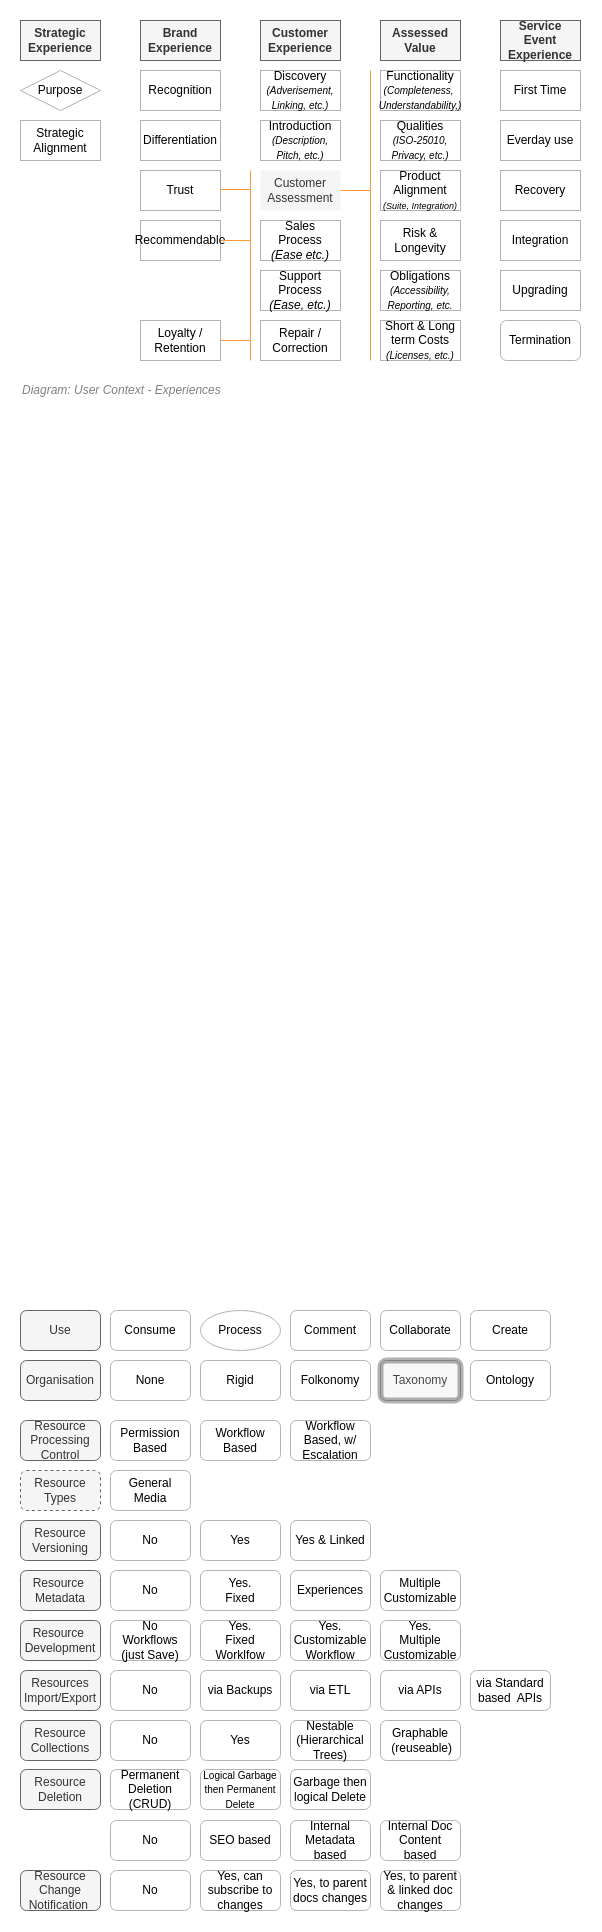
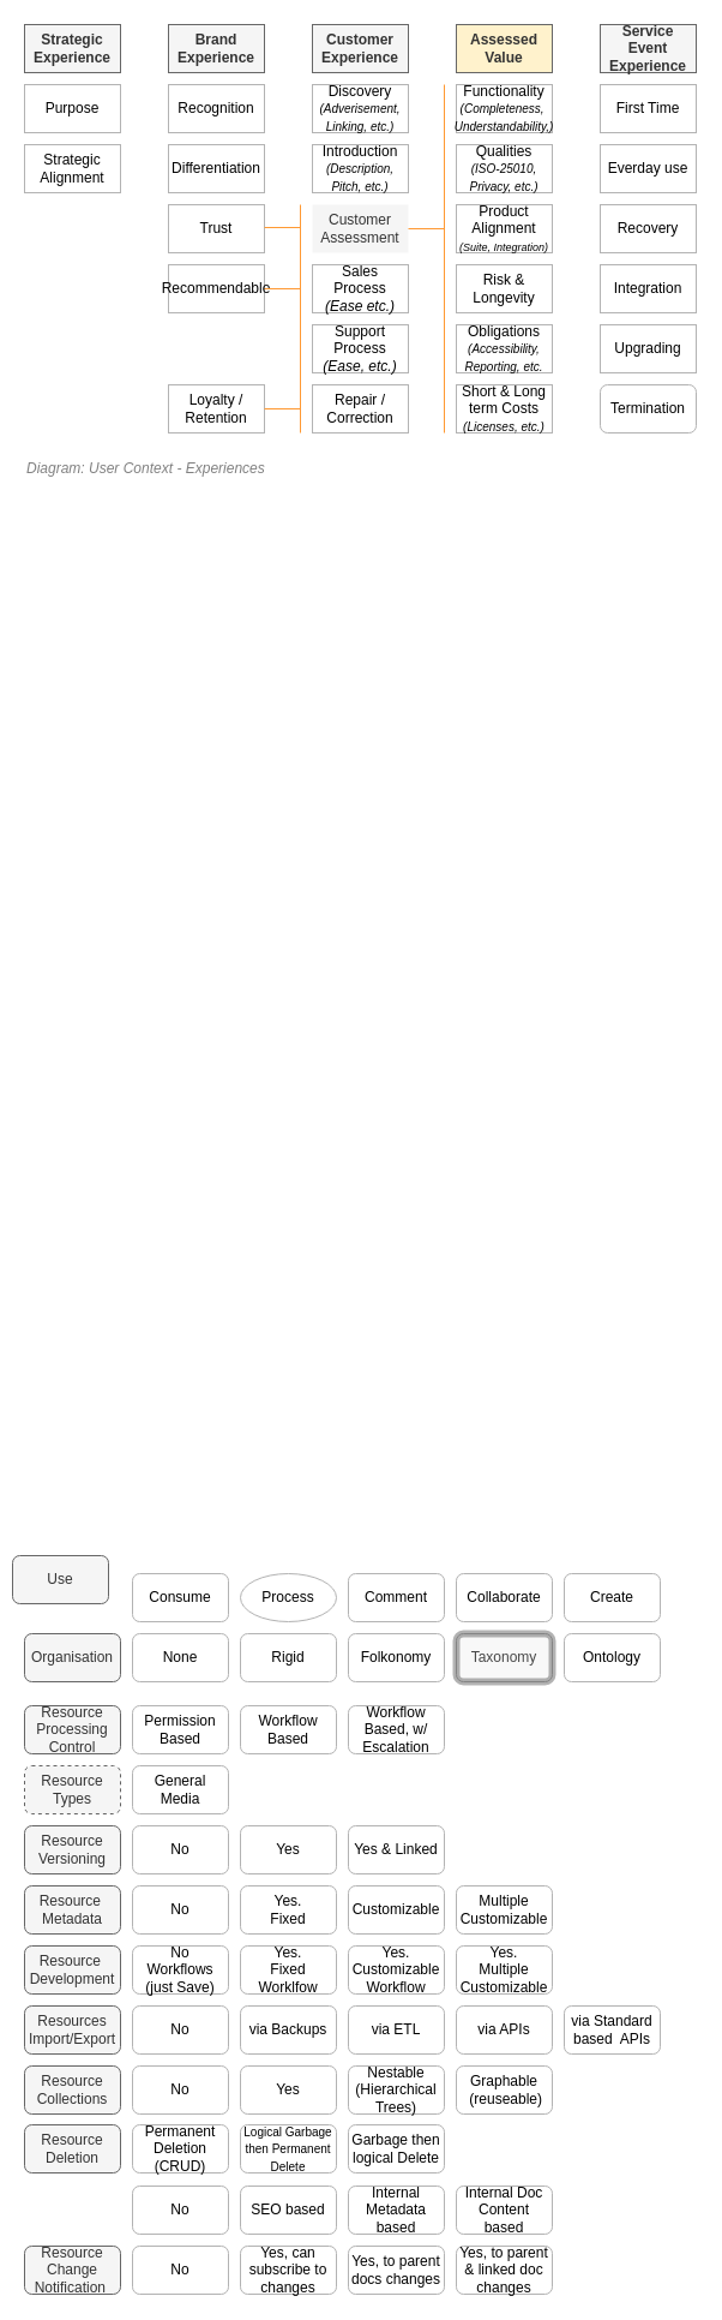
- <mxCell id="71" value="Assessed Value" style="rounded=0;whiteSpace=wrap;html=1;shadow=0;glass=0;comic=0;strokeColor=#666666;fillColor=#f5f5f5;fontSize=12;align=center;fontColor=#333333;fontStyle=1" vertex="1" parent="1"><mxGeometry x="380" y="20" width="80" height="40" as="geometry" /></mxCell>
+ <mxCell id="71" value="Assessed Value" style="rounded=0;whiteSpace=wrap;html=1;shadow=0;glass=0;comic=0;strokeColor=#666666;fillColor=#fff2cc;fontSize=12;align=center;fontColor=#333333;fontStyle=1;" vertex="1" parent="1"><mxGeometry x="380" y="20" width="80" height="40" as="geometry" /></mxCell>
- <mxCell id="89" value="Purpose" style="rhombus;whiteSpace=wrap;html=1;shadow=0;glass=0;comic=0;strokeColor=#B3B3B3;fillColor=none;fontSize=12;align=center;" vertex="1" parent="1"><mxGeometry x="20" y="70" width="80" height="40" as="geometry" /></mxCell>
+ <mxCell id="89" value="Purpose" style="rounded=0;whiteSpace=wrap;html=1;shadow=0;glass=0;comic=0;strokeColor=#B3B3B3;fillColor=none;fontSize=12;align=center;" vertex="1" parent="1"><mxGeometry x="20" y="70" width="80" height="40" as="geometry" /></mxCell>
- <mxCell id="2" value="Use" style="rounded=1;whiteSpace=wrap;html=1;shadow=0;glass=0;comic=0;strokeColor=#666666;fillColor=#f5f5f5;fontSize=12;align=center;fontColor=#333333;" vertex="1" parent="1"><mxGeometry x="20" y="1310" width="80" height="40" as="geometry" /></mxCell>
+ <mxCell id="2" value="Use" style="rounded=1;whiteSpace=wrap;html=1;shadow=0;glass=0;comic=0;strokeColor=#666666;fillColor=#f5f5f5;fontSize=12;align=center;fontColor=#333333;" vertex="1" parent="1"><mxGeometry x="10" y="1295" width="80" height="40" as="geometry" /></mxCell>
- <mxCell id="16" value="Experiences" style="rounded=1;whiteSpace=wrap;html=1;shadow=0;glass=0;comic=0;strokeColor=#B3B3B3;fillColor=none;fontSize=12;align=center;" vertex="1" parent="1"><mxGeometry x="290" y="1570" width="80" height="40" as="geometry" /></mxCell>
+ <mxCell id="16" value="Customizable" style="rounded=1;whiteSpace=wrap;html=1;shadow=0;glass=0;comic=0;strokeColor=#B3B3B3;fillColor=none;fontSize=12;align=center;" vertex="1" parent="1"><mxGeometry x="290" y="1570" width="80" height="40" as="geometry" /></mxCell>
